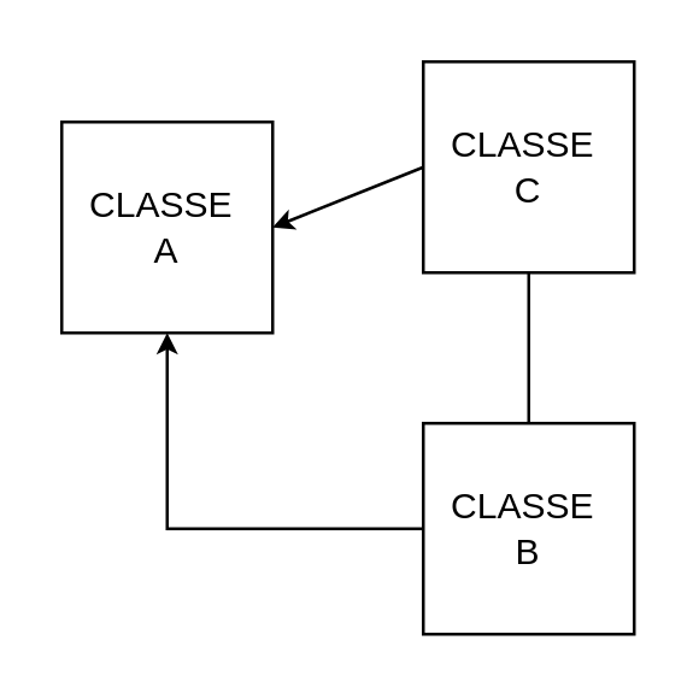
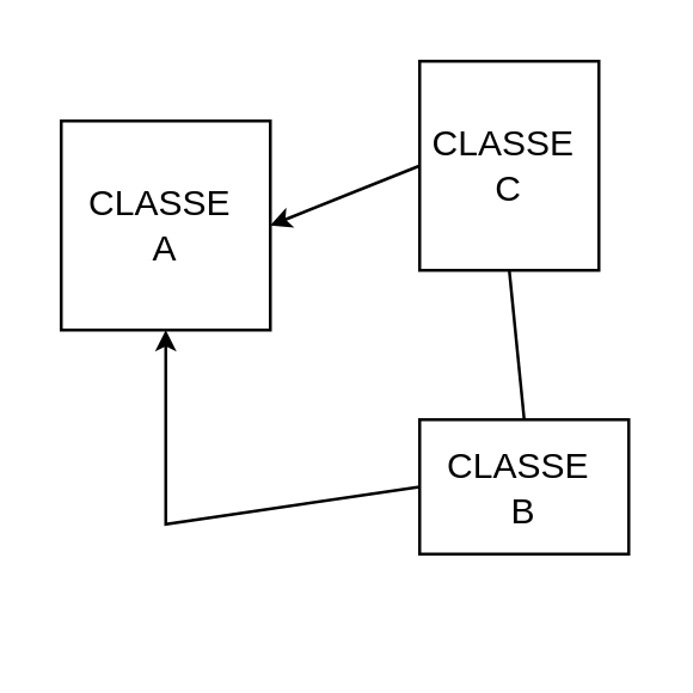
- <mxCell id="4" value="CLASSE&amp;nbsp;&lt;div&gt;C&lt;/div&gt;" style="rounded=0;whiteSpace=wrap;html=1;" vertex="1" parent="1"><mxGeometry x="140" y="20" width="70" height="70" as="geometry" /></mxCell>
+ <mxCell id="4" value="CLASSE&amp;nbsp;&lt;div&gt;C&lt;/div&gt;" style="rounded=0;whiteSpace=wrap;html=1;" vertex="1" parent="1"><mxGeometry x="140" y="20" width="60" height="70" as="geometry" /></mxCell>
- <mxCell id="3" value="CLASSE&amp;nbsp;&lt;div&gt;B&lt;/div&gt;" style="rounded=0;whiteSpace=wrap;html=1;" vertex="1" parent="1"><mxGeometry x="140" y="140" width="70" height="70" as="geometry" /></mxCell>
+ <mxCell id="3" value="CLASSE&amp;nbsp;&lt;div&gt;B&lt;/div&gt;" style="rounded=0;whiteSpace=wrap;html=1;" vertex="1" parent="1"><mxGeometry x="140" y="140" width="70" height="45" as="geometry" /></mxCell>
